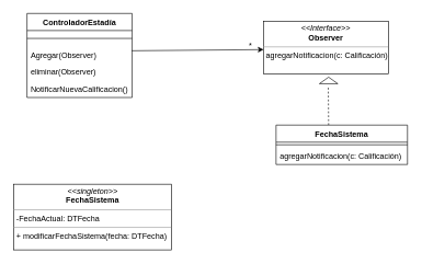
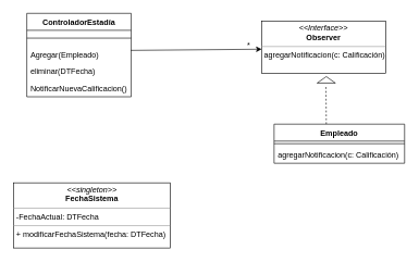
- <mxCell id="12" value="Agregar(Observer)" style="text;strokeColor=none;fillColor=none;align=left;verticalAlign=top;spacingLeft=4;spacingRight=4;overflow=hidden;rotatable=0;points=[[0,0.5],[1,0.5]];portConstraint=eastwest;" parent="10" vertex="1"><mxGeometry y="50" width="160" height="26" as="geometry" /></mxCell>
+ <mxCell id="12" value="Agregar(Empleado)" style="text;strokeColor=none;fillColor=none;align=left;verticalAlign=top;spacingLeft=4;spacingRight=4;overflow=hidden;rotatable=0;points=[[0,0.5],[1,0.5]];portConstraint=eastwest;" parent="10" vertex="1"><mxGeometry y="50" width="160" height="26" as="geometry" /></mxCell>
- <mxCell id="13" value="eliminar(Observer)" style="text;strokeColor=none;fillColor=none;align=left;verticalAlign=top;spacingLeft=4;spacingRight=4;overflow=hidden;rotatable=0;points=[[0,0.5],[1,0.5]];portConstraint=eastwest;" parent="10" vertex="1"><mxGeometry y="76" width="160" height="26" as="geometry" /></mxCell>
+ <mxCell id="13" value="eliminar(DTFecha)" style="text;strokeColor=none;fillColor=none;align=left;verticalAlign=top;spacingLeft=4;spacingRight=4;overflow=hidden;rotatable=0;points=[[0,0.5],[1,0.5]];portConstraint=eastwest;" parent="10" vertex="1"><mxGeometry y="76" width="160" height="26" as="geometry" /></mxCell>
- <mxCell id="7" value="FechaSistema" style="swimlane;fontStyle=1;align=center;verticalAlign=top;childLayout=stackLayout;horizontal=1;startSize=26;horizontalStack=0;resizeParent=1;resizeParentMax=0;resizeLast=0;collapsible=1;marginBottom=0;" parent="1" vertex="1"><mxGeometry x="419" y="190" width="200" height="60" as="geometry" /></mxCell>
+ <mxCell id="7" value="Empleado" style="swimlane;fontStyle=1;align=center;verticalAlign=top;childLayout=stackLayout;horizontal=1;startSize=26;horizontalStack=0;resizeParent=1;resizeParentMax=0;resizeLast=0;collapsible=1;marginBottom=0;" parent="1" vertex="1"><mxGeometry x="419" y="190" width="200" height="60" as="geometry" /></mxCell>
